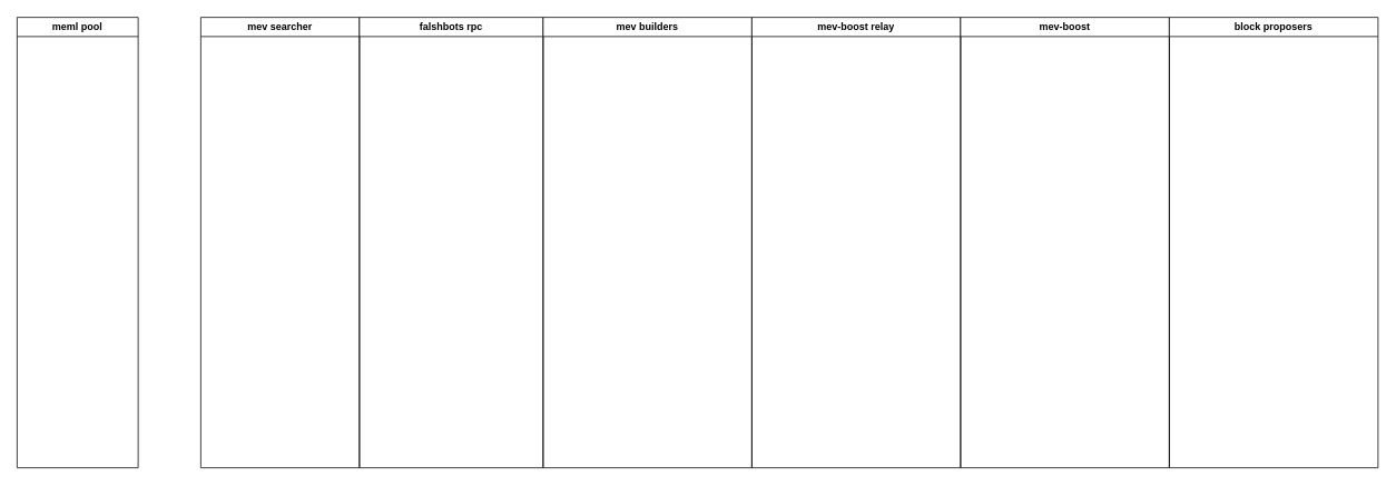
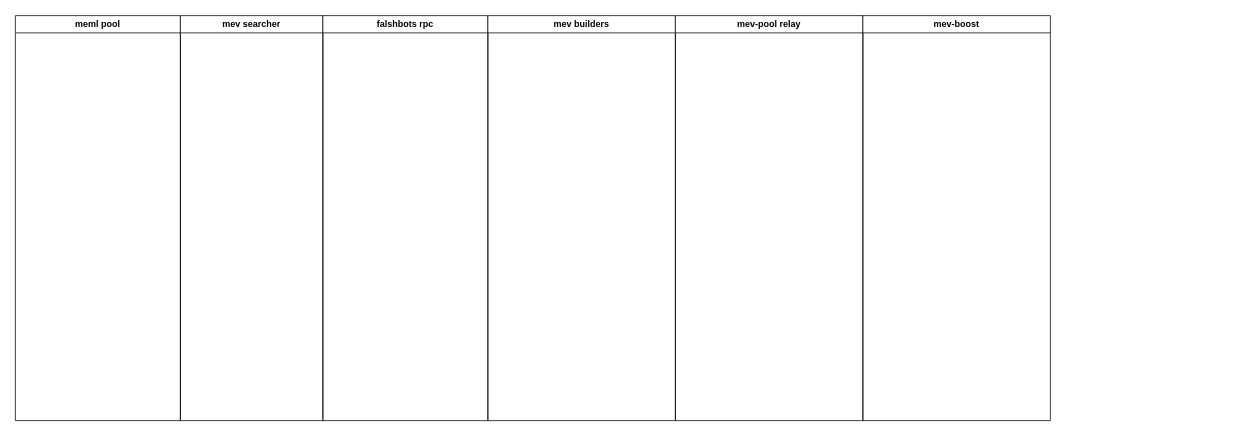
- <mxCell id="6" value="mev-boost relay" style="swimlane;whiteSpace=wrap;html=1;startSize=23;" vertex="1" parent="1"><mxGeometry x="900" y="20" width="250" height="540" as="geometry" /></mxCell>
+ <mxCell id="6" value="mev-pool relay" style="swimlane;whiteSpace=wrap;html=1;startSize=23;" vertex="1" parent="1"><mxGeometry x="900" y="20" width="250" height="540" as="geometry" /></mxCell>
- <mxCell id="2" value="meml pool" style="swimlane;whiteSpace=wrap;html=1;startSize=23;" vertex="1" parent="1"><mxGeometry x="20" y="20" width="145" height="540" as="geometry" /></mxCell>
+ <mxCell id="2" value="meml pool" style="swimlane;whiteSpace=wrap;html=1;startSize=23;" vertex="1" parent="1"><mxGeometry x="20" y="20" width="220" height="540" as="geometry" /></mxCell>
- <mxCell id="8" value="block proposers" style="swimlane;whiteSpace=wrap;html=1;startSize=23;" vertex="1" parent="1"><mxGeometry x="1400" y="20" width="250" height="540" as="geometry" /></mxCell>
